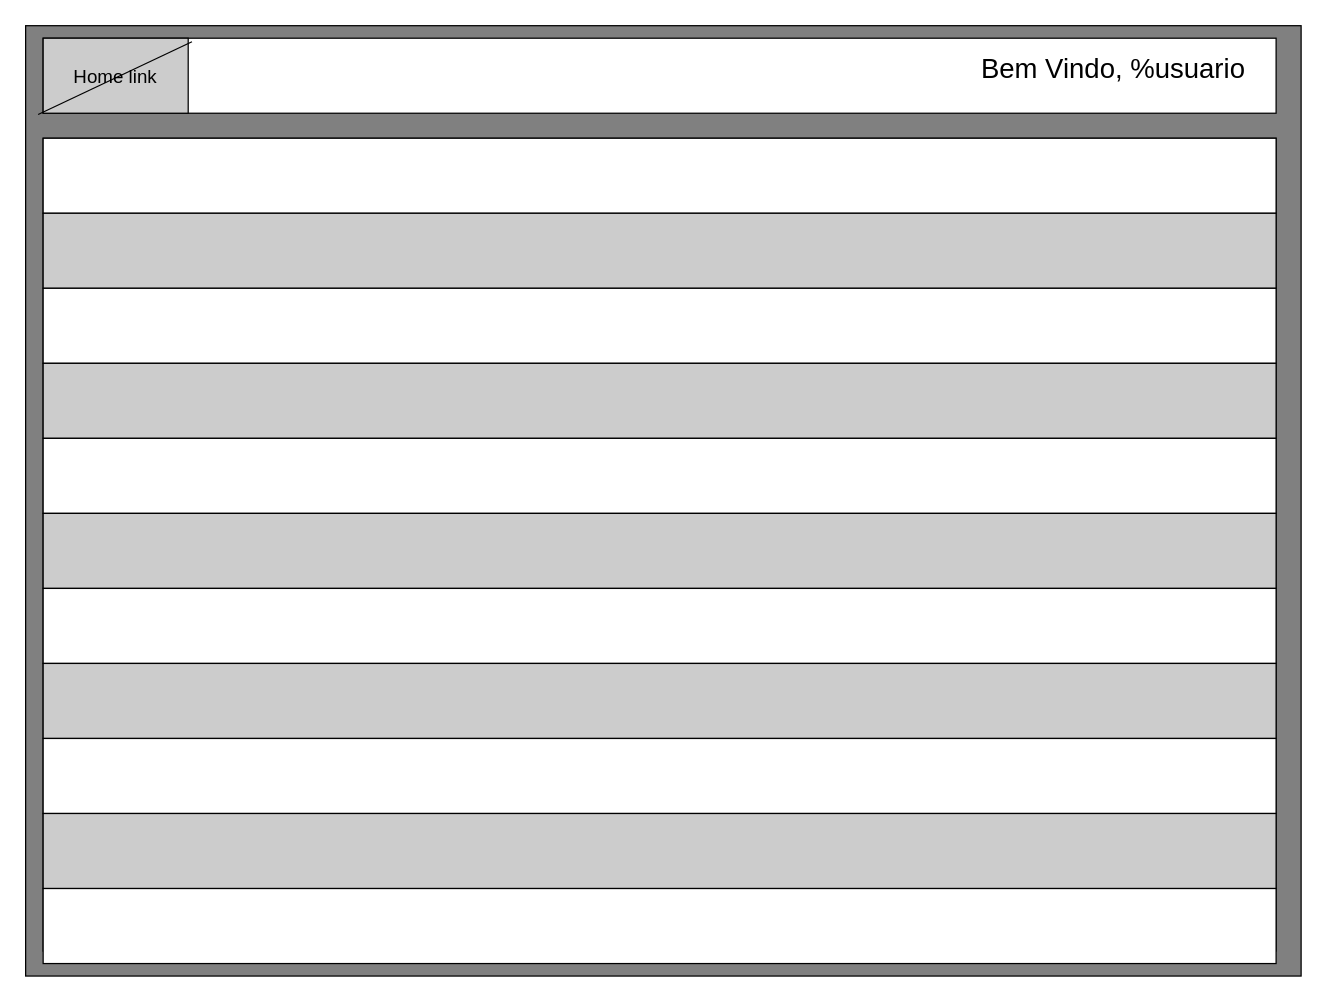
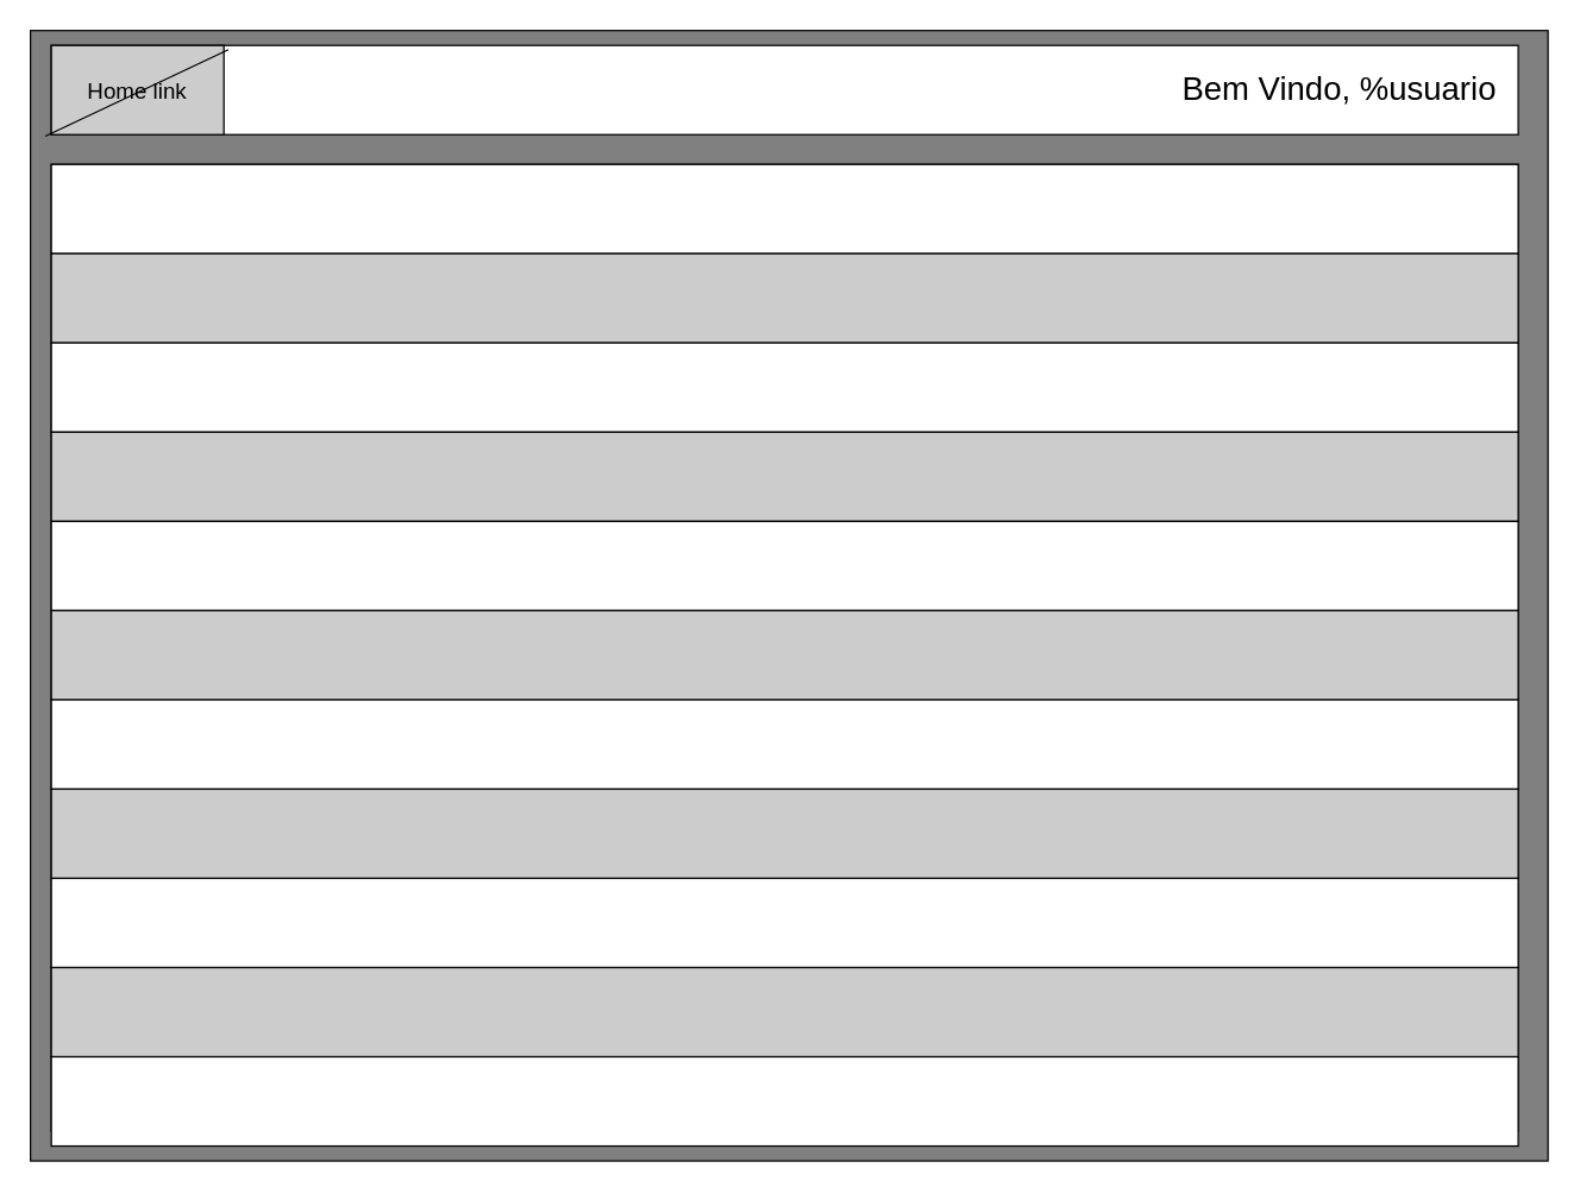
- <mxCell id="18" value="Bem Vindo, %usuario" style="text;html=1;strokeColor=none;fillColor=none;align=center;verticalAlign=middle;whiteSpace=wrap;rounded=0;fontSize=22;" vertex="1" parent="1"><mxGeometry x="780" y="45" width="220" height="20" as="geometry" /></mxCell>
+ <mxCell id="18" value="Bem Vindo, %usuario" style="text;html=1;strokeColor=none;fillColor=none;align=center;verticalAlign=middle;whiteSpace=wrap;rounded=0;fontSize=22;" vertex="1" parent="1"><mxGeometry x="790" y="50" width="220" height="20" as="geometry" /></mxCell>
